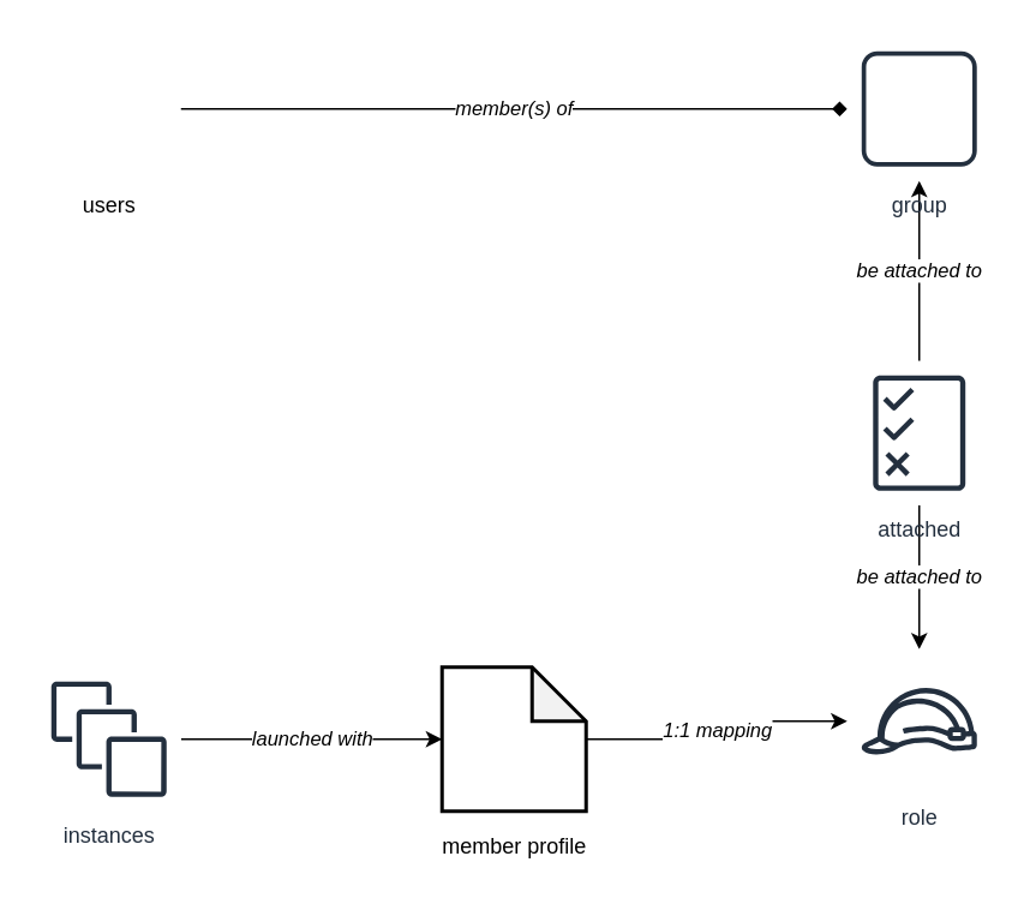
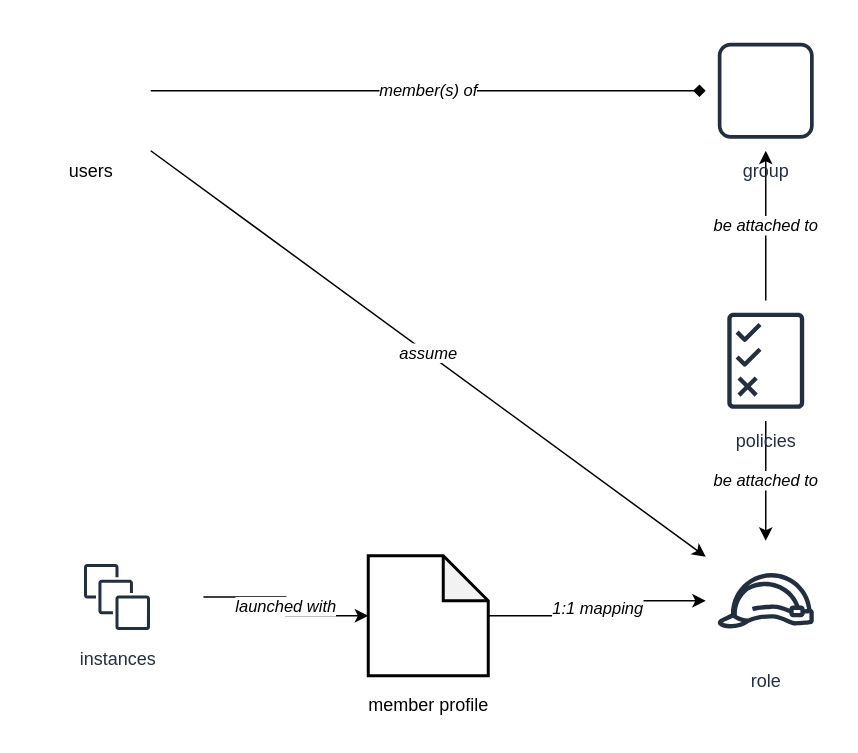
+ <mxCell id="15" value="assume" style="endArrow=classic;html=1;exitX=1;exitY=1;exitDx=0;exitDy=0;fontStyle=2" parent="1" source="3" target="7" edge="1"><mxGeometry width="50" height="50" relative="1" as="geometry"><mxPoint x="410" y="300" as="sourcePoint" /><mxPoint x="460" y="250" as="targetPoint" /></mxGeometry></mxCell>
- <mxCell id="6" value="attached" style="outlineConnect=0;fontColor=#232F3E;gradientColor=none;strokeColor=#232F3E;fillColor=#ffffff;dashed=0;verticalLabelPosition=bottom;verticalAlign=top;align=center;html=1;fontSize=12;fontStyle=0;aspect=fixed;shape=mxgraph.aws4.resourceIcon;resIcon=mxgraph.aws4.permissions;" parent="1" vertex="1"><mxGeometry x="470" y="200" width="80" height="80" as="geometry" /></mxCell>
+ <mxCell id="6" value="policies" style="outlineConnect=0;fontColor=#232F3E;gradientColor=none;strokeColor=#232F3E;fillColor=#ffffff;dashed=0;verticalLabelPosition=bottom;verticalAlign=top;align=center;html=1;fontSize=12;fontStyle=0;aspect=fixed;shape=mxgraph.aws4.resourceIcon;resIcon=mxgraph.aws4.permissions;" parent="1" vertex="1"><mxGeometry x="470" y="200" width="80" height="80" as="geometry" /></mxCell>
- <mxCell id="9" value="instances" style="outlineConnect=0;fontColor=#232F3E;gradientColor=none;strokeColor=#232F3E;fillColor=#ffffff;dashed=0;verticalLabelPosition=bottom;verticalAlign=top;align=center;html=1;fontSize=12;fontStyle=0;aspect=fixed;shape=mxgraph.aws4.resourceIcon;resIcon=mxgraph.aws4.instances;" parent="1" vertex="1"><mxGeometry x="20" y="370" width="80" height="80" as="geometry" /></mxCell>
+ <mxCell id="9" value="instances" style="outlineConnect=0;fontColor=#232F3E;gradientColor=none;strokeColor=#232F3E;fillColor=#ffffff;dashed=0;verticalLabelPosition=bottom;verticalAlign=top;align=center;html=1;fontSize=12;fontStyle=0;aspect=fixed;shape=mxgraph.aws4.resourceIcon;resIcon=mxgraph.aws4.instances;" parent="1" vertex="1"><mxGeometry x="20" y="370" width="115" height="55" as="geometry" /></mxCell>
